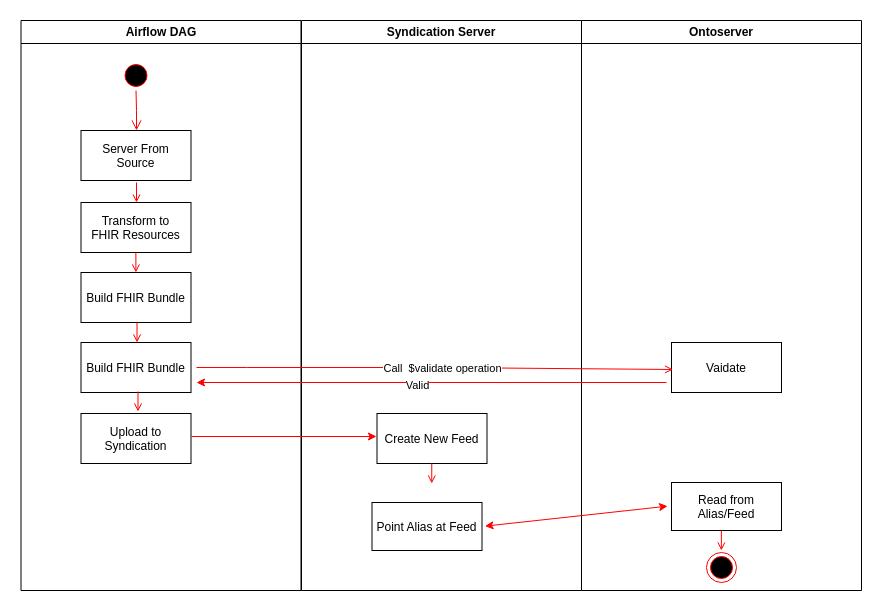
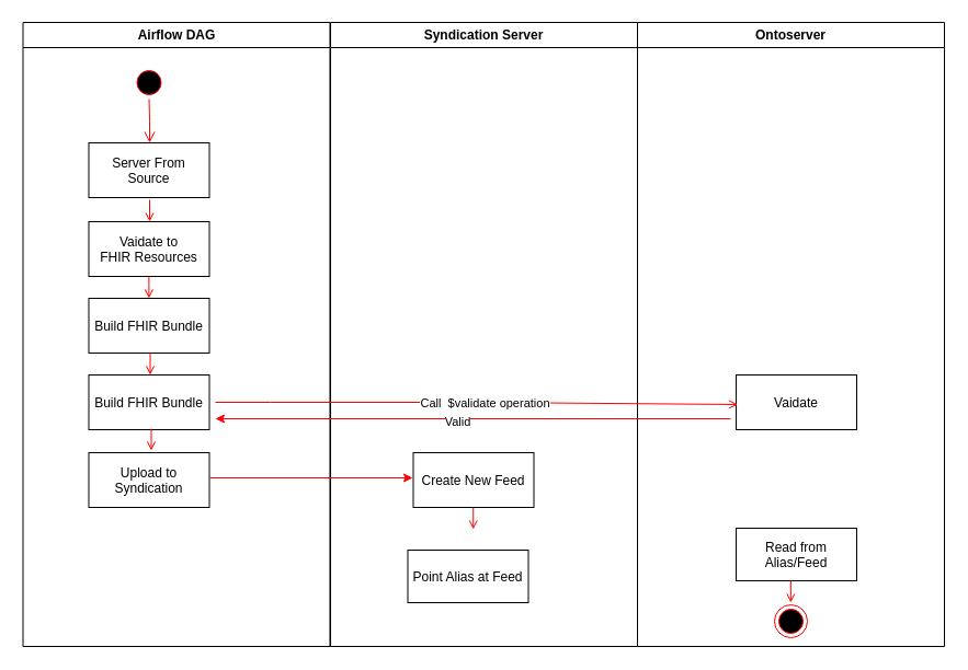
- <mxCell id="6" value="Transform to &#10;FHIR Resources" style="" parent="2" vertex="1"><mxGeometry x="60" y="182" width="110" height="50" as="geometry" /></mxCell>
+ <mxCell id="6" value="Vaidate to &#10;FHIR Resources" style="" parent="2" vertex="1"><mxGeometry x="60" y="182" width="110" height="50" as="geometry" /></mxCell>
- <mxCell id="28" value="" style="endArrow=classic;startArrow=classic;html=1;rounded=0;strokeColor=#FF0000;entryX=-0.036;entryY=0.493;entryDx=0;entryDy=0;entryPerimeter=0;exitX=1.027;exitY=0.493;exitDx=0;exitDy=0;exitPerimeter=0;" edge="1" parent="1" source="14" target="19"><mxGeometry width="50" height="50" relative="1" as="geometry"><mxPoint x="366" y="372" as="sourcePoint" /><mxPoint x="416" y="322" as="targetPoint" /></mxGeometry></mxCell>
